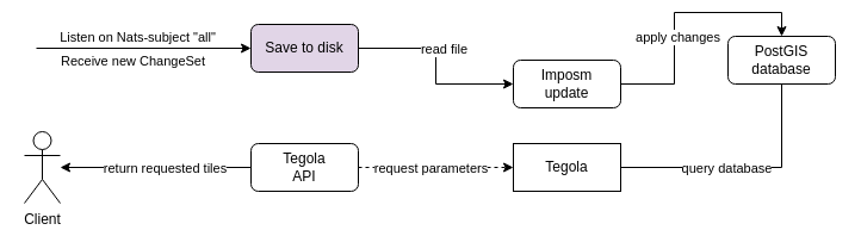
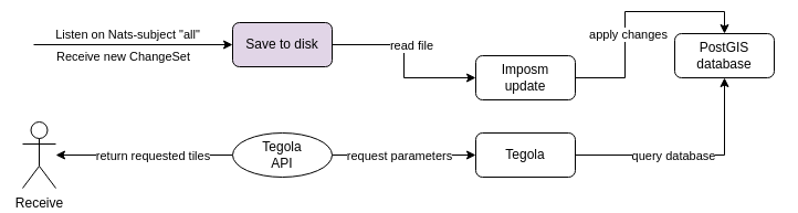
- <mxCell id="12" style="edgeStyle=orthogonalEdgeStyle;rounded=0;orthogonalLoop=1;jettySize=auto;html=1;entryX=0.5;entryY=1;entryDx=0;entryDy=0;endArrow=none;" edge="1" parent="1" source="14" target="11"><mxGeometry relative="1" as="geometry" /></mxCell>
+ <mxCell id="12" style="edgeStyle=orthogonalEdgeStyle;rounded=0;orthogonalLoop=1;jettySize=auto;html=1;entryX=0.5;entryY=1;entryDx=0;entryDy=0;" edge="1" parent="1" source="14" target="11"><mxGeometry relative="1" as="geometry" /></mxCell>
- <mxCell id="20" value="Tegola&lt;br&gt;API" style="rounded=1;whiteSpace=wrap;html=1;" vertex="1" parent="1"><mxGeometry x="210" y="120" width="90" height="40" as="geometry" /></mxCell>
+ <mxCell id="20" value="Tegola&lt;br&gt;API" style="ellipse;whiteSpace=wrap;html=1;" vertex="1" parent="1"><mxGeometry x="210" y="120" width="90" height="40" as="geometry" /></mxCell>
- <mxCell id="16" style="edgeStyle=orthogonalEdgeStyle;rounded=0;orthogonalLoop=1;jettySize=auto;html=1;exitX=1;exitY=0.5;exitDx=0;exitDy=0;entryX=0;entryY=0.5;entryDx=0;entryDy=0;dashed=1;" edge="1" parent="1" source="20" target="14"><mxGeometry relative="1" as="geometry" /></mxCell>
+ <mxCell id="16" style="edgeStyle=orthogonalEdgeStyle;rounded=0;orthogonalLoop=1;jettySize=auto;html=1;exitX=1;exitY=0.5;exitDx=0;exitDy=0;entryX=0;entryY=0.5;entryDx=0;entryDy=0;" edge="1" parent="1" source="20" target="14"><mxGeometry relative="1" as="geometry" /></mxCell>
- <mxCell id="14" value="Tegola" style="whiteSpace=wrap;html=1;rounded=0;" vertex="1" parent="1"><mxGeometry x="430" y="120" width="90" height="40" as="geometry" /></mxCell>
+ <mxCell id="14" value="Tegola" style="rounded=1;whiteSpace=wrap;html=1;" vertex="1" parent="1"><mxGeometry x="430" y="120" width="90" height="40" as="geometry" /></mxCell>
- <mxCell id="15" value="Client" style="shape=umlActor;verticalLabelPosition=bottom;verticalAlign=top;html=1;outlineConnect=0;" vertex="1" parent="1"><mxGeometry x="20" y="110" width="30" height="60" as="geometry" /></mxCell>
+ <mxCell id="15" value="Receive" style="shape=umlActor;verticalLabelPosition=bottom;verticalAlign=top;html=1;outlineConnect=0;" vertex="1" parent="1"><mxGeometry x="20" y="110" width="30" height="60" as="geometry" /></mxCell>
